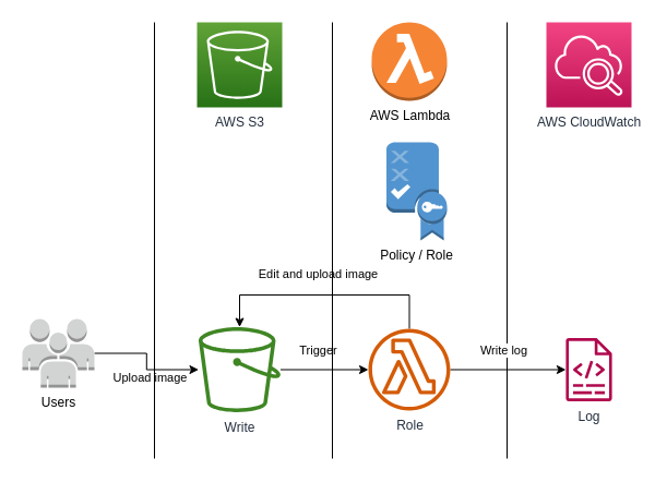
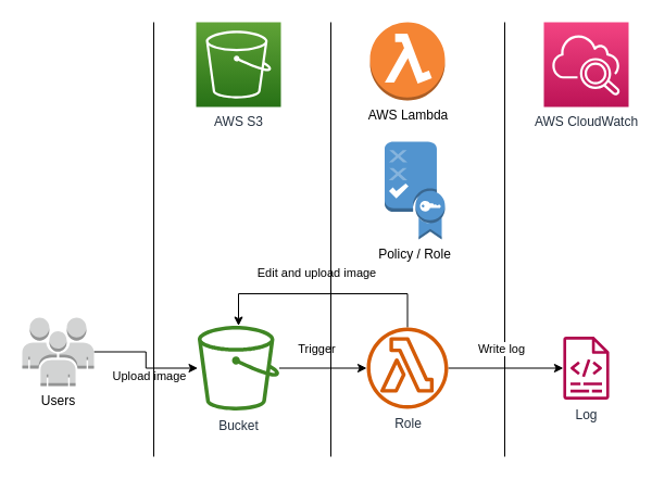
- <mxCell id="10" value="Write" style="sketch=0;outlineConnect=0;fontColor=#232F3E;gradientColor=none;fillColor=#3F8624;strokeColor=none;dashed=0;verticalLabelPosition=bottom;verticalAlign=top;align=center;html=1;fontSize=12;fontStyle=0;aspect=fixed;pointerEvents=1;shape=mxgraph.aws4.bucket;" vertex="1" parent="1"><mxGeometry x="181.5" y="299.5" width="75" height="78" as="geometry" /></mxCell>
+ <mxCell id="10" value="Bucket" style="sketch=0;outlineConnect=0;fontColor=#232F3E;gradientColor=none;fillColor=#3F8624;strokeColor=none;dashed=0;verticalLabelPosition=bottom;verticalAlign=top;align=center;html=1;fontSize=12;fontStyle=0;aspect=fixed;pointerEvents=1;shape=mxgraph.aws4.bucket;" vertex="1" parent="1"><mxGeometry x="181.5" y="299.5" width="75" height="78" as="geometry" /></mxCell>
